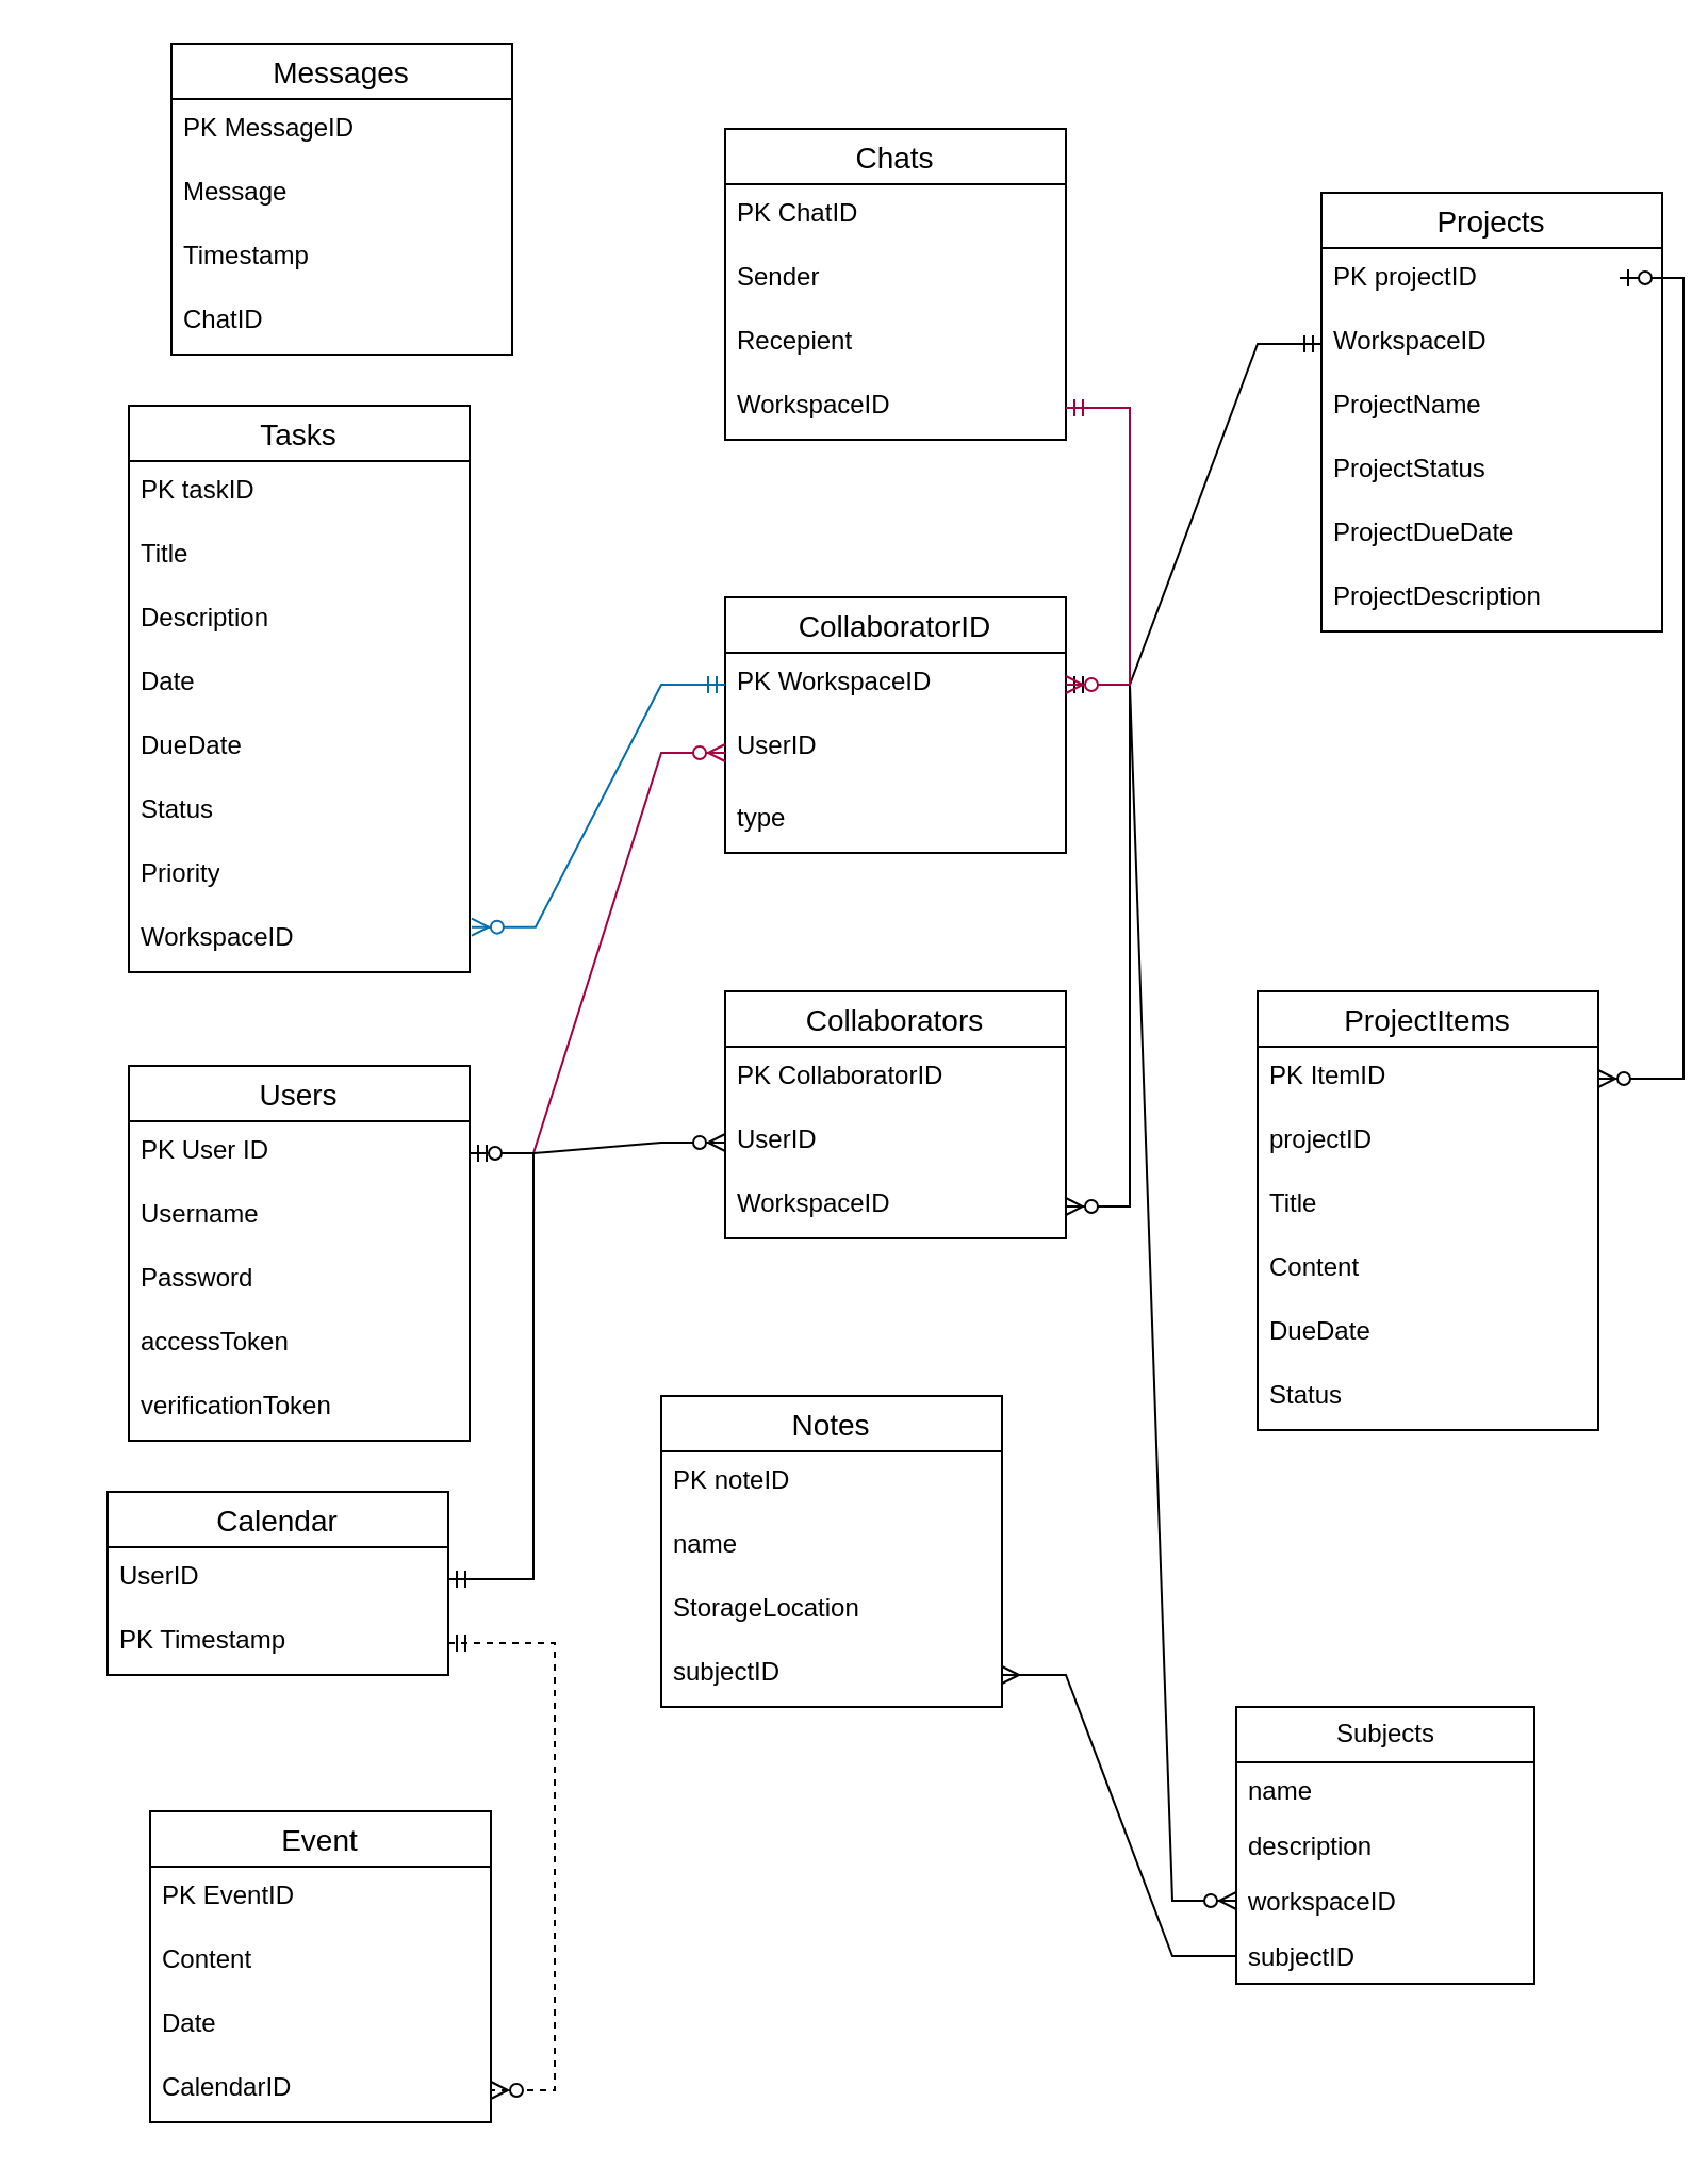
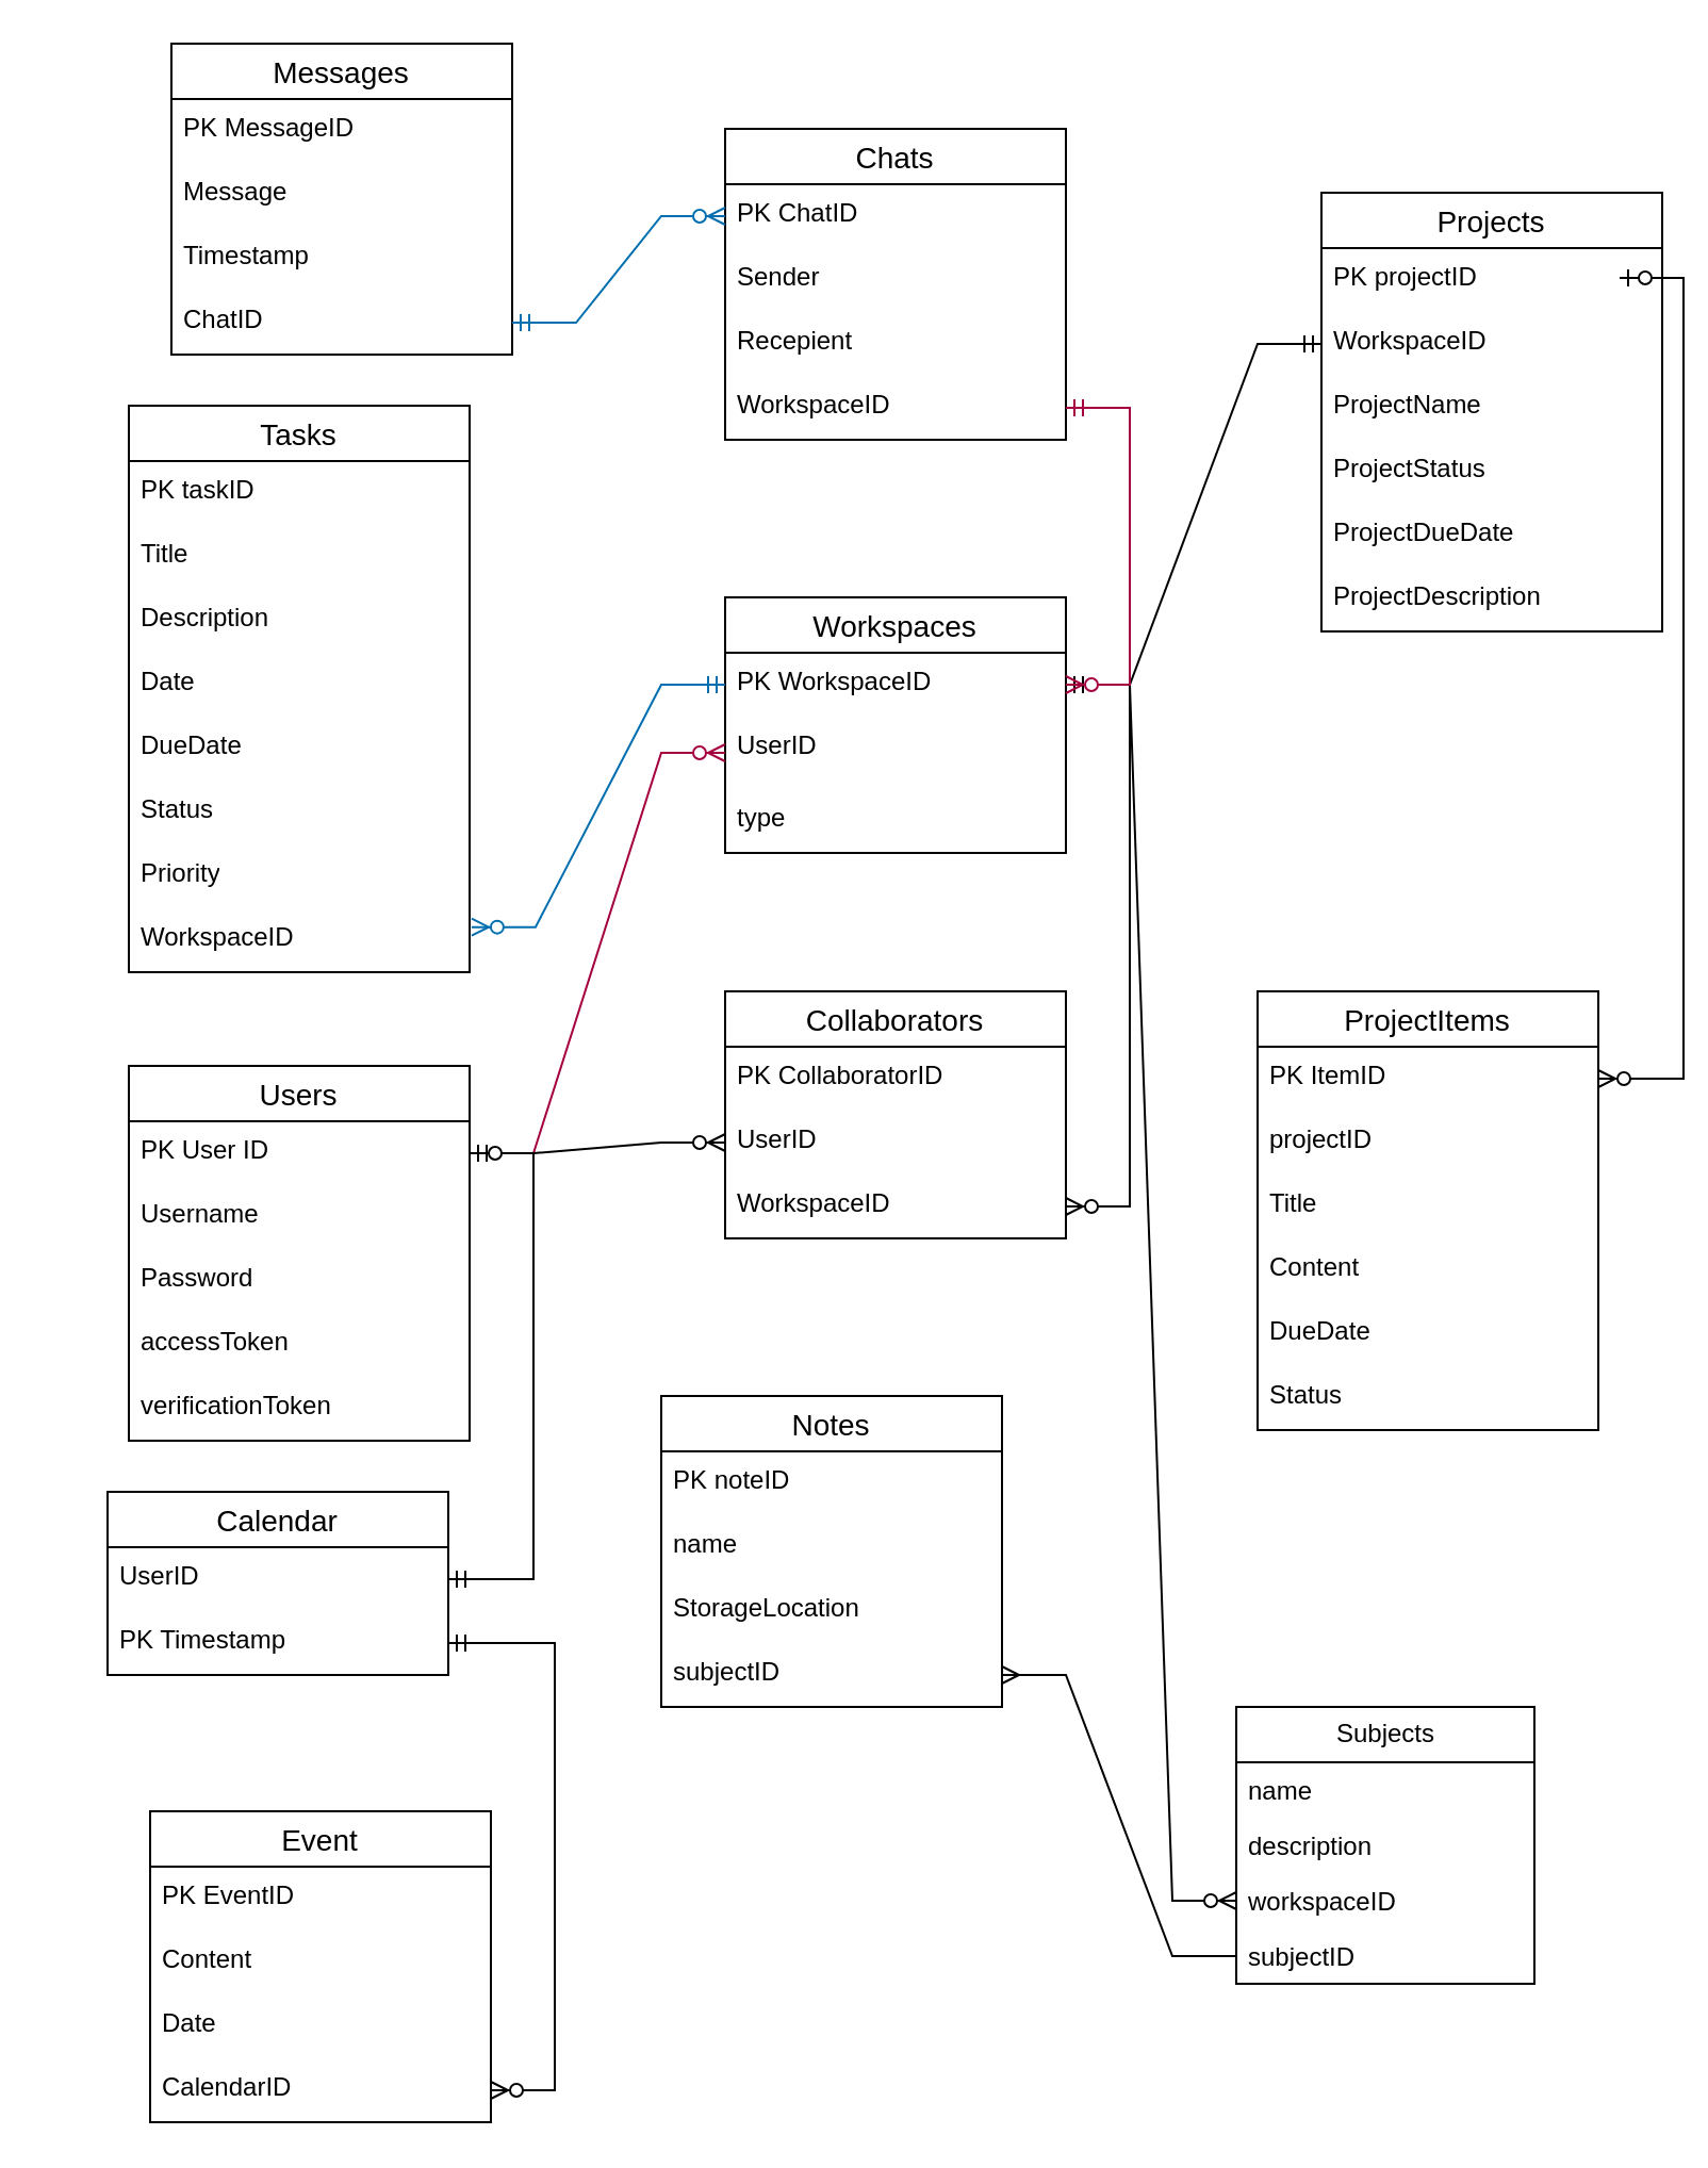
+ <mxCell id="61" value="" style="edgeStyle=entityRelationEdgeStyle;fontSize=12;html=1;endArrow=ERzeroToMany;startArrow=ERmandOne;rounded=0;exitX=1;exitY=0.5;exitDx=0;exitDy=0;fillColor=#1ba1e2;strokeColor=#006EAF;" parent="1" source="54" target="46" edge="1"><mxGeometry width="100" height="100" relative="1" as="geometry"><mxPoint x="420" y="280" as="sourcePoint" /><mxPoint x="320" y="140" as="targetPoint" /></mxGeometry></mxCell>
- <mxCell id="8" value="CollaboratorID" style="swimlane;fontStyle=0;childLayout=stackLayout;horizontal=1;startSize=26;horizontalStack=0;resizeParent=1;resizeParentMax=0;resizeLast=0;collapsible=1;marginBottom=0;align=center;fontSize=14;" parent="1" vertex="1"><mxGeometry x="340" y="280" width="160" height="120" as="geometry" /></mxCell>
+ <mxCell id="8" value="Workspaces" style="swimlane;fontStyle=0;childLayout=stackLayout;horizontal=1;startSize=26;horizontalStack=0;resizeParent=1;resizeParentMax=0;resizeLast=0;collapsible=1;marginBottom=0;align=center;fontSize=14;" parent="1" vertex="1"><mxGeometry x="340" y="280" width="160" height="120" as="geometry" /></mxCell>
- <mxCell id="72" value="" style="edgeStyle=entityRelationEdgeStyle;fontSize=12;html=1;endArrow=ERzeroToMany;startArrow=ERmandOne;rounded=0;exitX=1;exitY=0.5;exitDx=0;exitDy=0;dashed=1;" parent="1" source="65" target="71" edge="1"><mxGeometry width="100" height="100" relative="1" as="geometry"><mxPoint x="410" y="780" as="sourcePoint" /><mxPoint x="510" y="680" as="targetPoint" /></mxGeometry></mxCell>
+ <mxCell id="72" value="" style="edgeStyle=entityRelationEdgeStyle;fontSize=12;html=1;endArrow=ERzeroToMany;startArrow=ERmandOne;rounded=0;exitX=1;exitY=0.5;exitDx=0;exitDy=0;" parent="1" source="65" target="71" edge="1"><mxGeometry width="100" height="100" relative="1" as="geometry"><mxPoint x="410" y="780" as="sourcePoint" /><mxPoint x="510" y="680" as="targetPoint" /></mxGeometry></mxCell>
